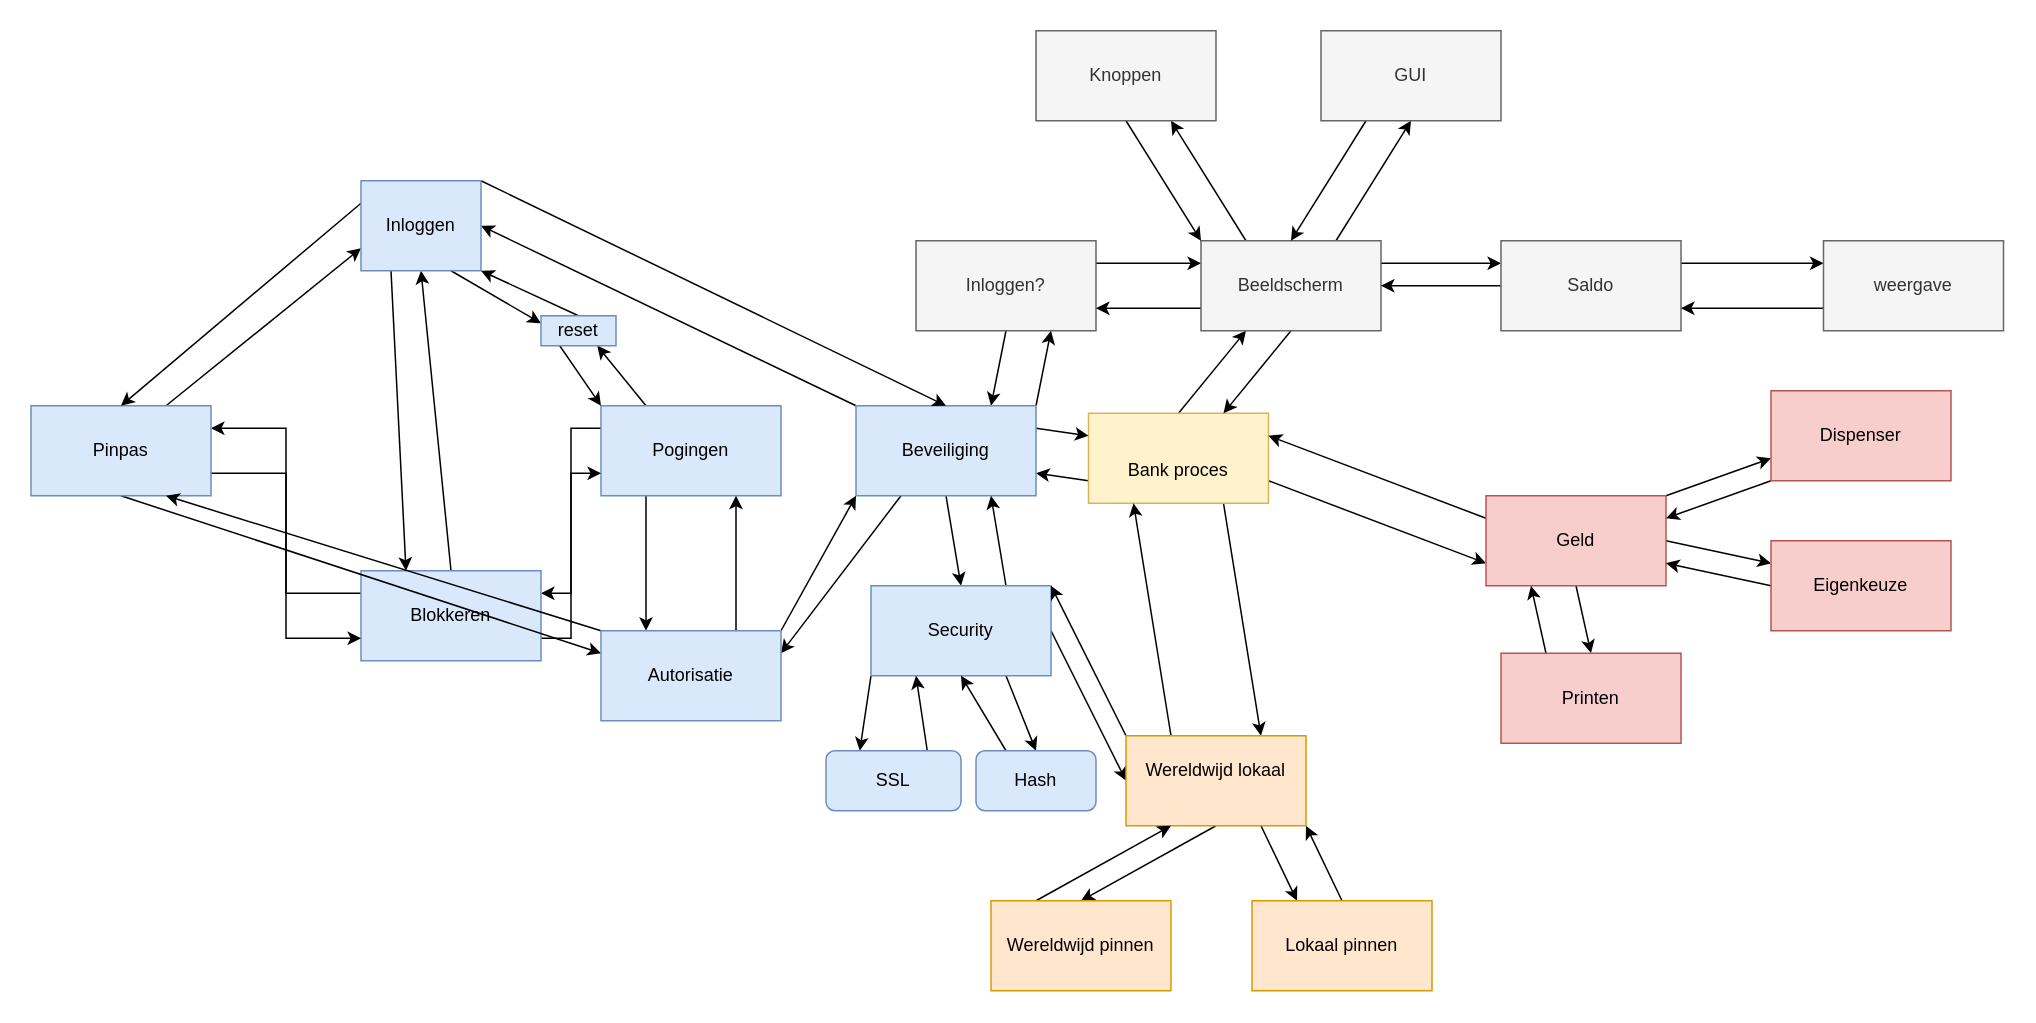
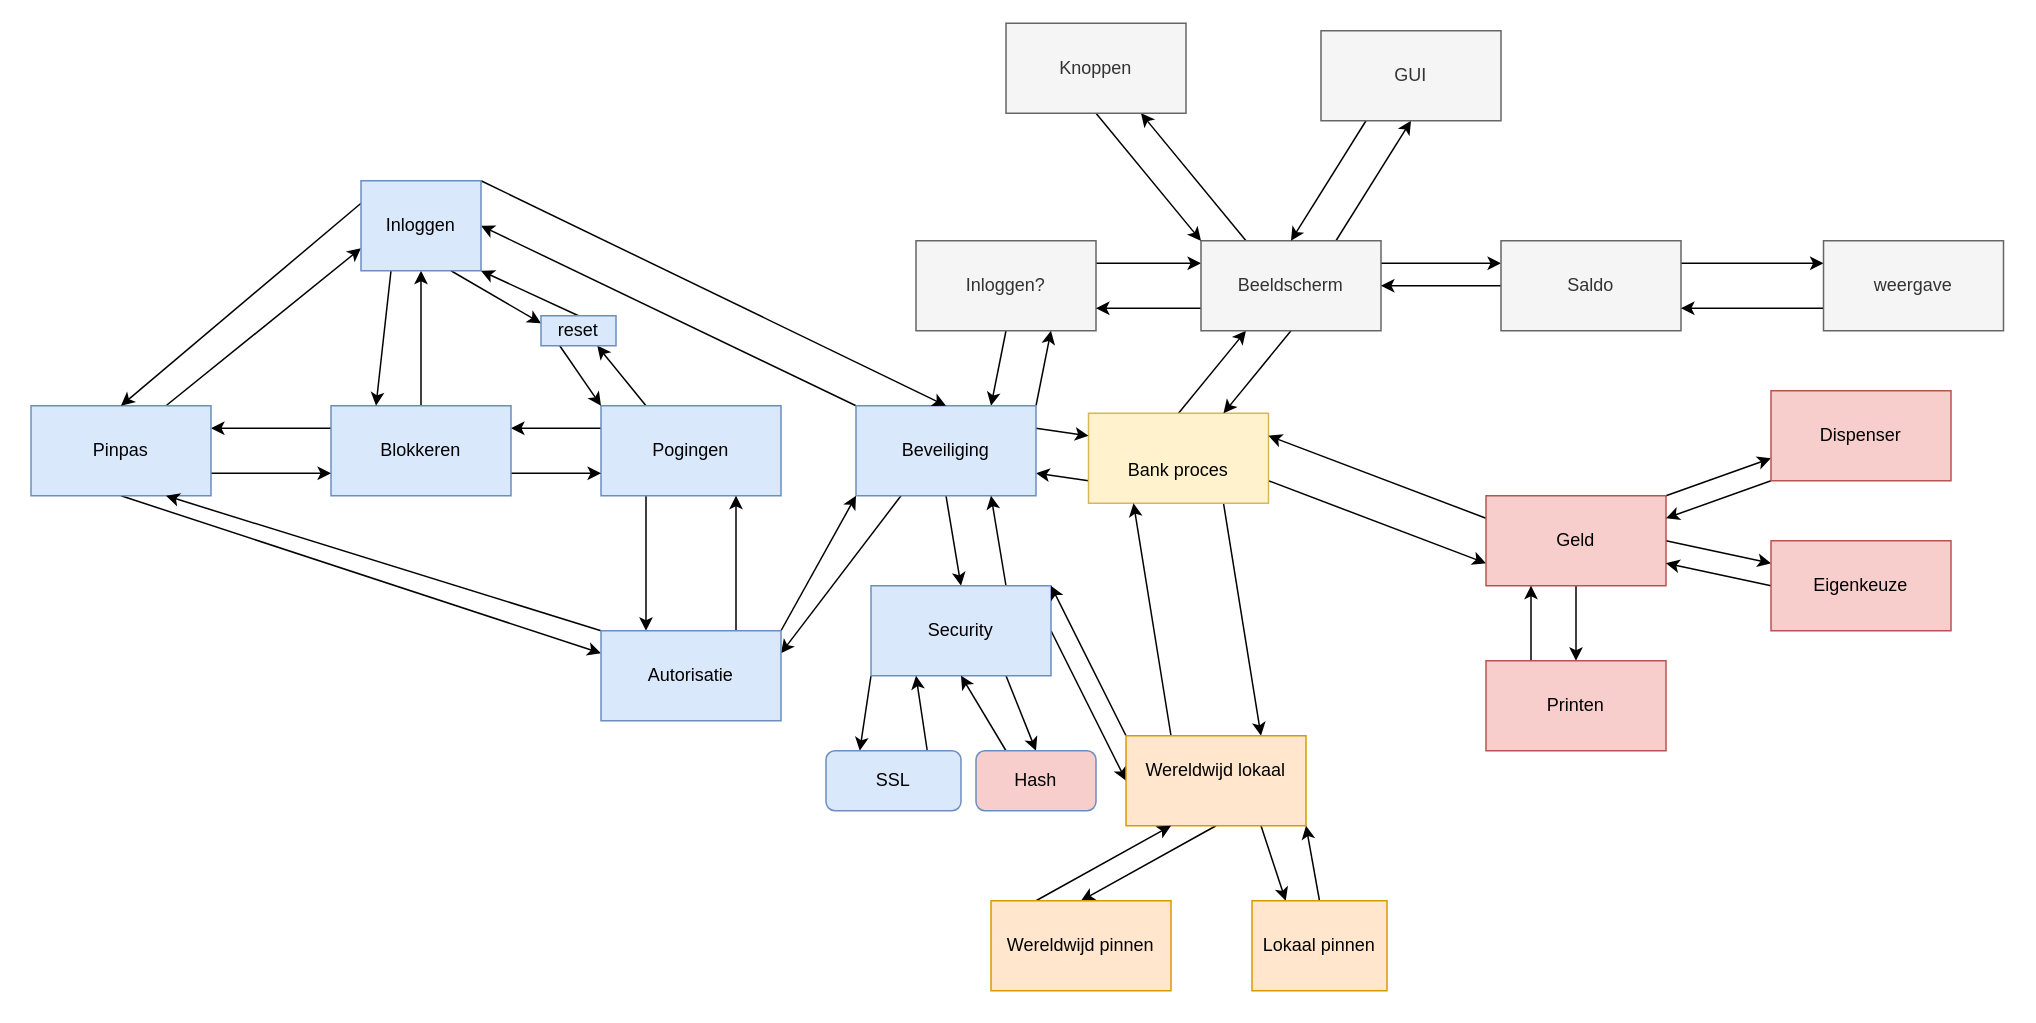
- <mxCell id="70" value="Knoppen" style="rounded=0;whiteSpace=wrap;html=1;fillColor=#f5f5f5;strokeColor=#666666;fontColor=#333333;" vertex="1" parent="1"><mxGeometry x="690" y="20" width="120" height="60" as="geometry" /></mxCell>
+ <mxCell id="70" value="Knoppen" style="rounded=0;whiteSpace=wrap;html=1;fillColor=#f5f5f5;strokeColor=#666666;fontColor=#333333;" vertex="1" parent="1"><mxGeometry x="670" y="15" width="120" height="60" as="geometry" /></mxCell>
- <mxCell id="23" value="Blokkeren" style="rounded=0;whiteSpace=wrap;html=1;fillColor=#dae8fc;strokeColor=#6c8ebf;" vertex="1" parent="1"><mxGeometry x="240" y="380" width="120" height="60" as="geometry" /></mxCell>
+ <mxCell id="23" value="Blokkeren" style="rounded=0;whiteSpace=wrap;html=1;fillColor=#dae8fc;strokeColor=#6c8ebf;" vertex="1" parent="1"><mxGeometry x="220" y="270" width="120" height="60" as="geometry" /></mxCell>
- <mxCell id="84" value="Printen" style="rounded=0;whiteSpace=wrap;html=1;fillColor=#f8cecc;strokeColor=#b85450;" vertex="1" parent="1"><mxGeometry x="1000" y="435" width="120" height="60" as="geometry" /></mxCell>
+ <mxCell id="84" value="Printen" style="rounded=0;whiteSpace=wrap;html=1;fillColor=#f8cecc;strokeColor=#b85450;" vertex="1" parent="1"><mxGeometry x="990" y="440" width="120" height="60" as="geometry" /></mxCell>
- <mxCell id="46" value="&lt;div&gt;Hash&lt;/div&gt;" style="rounded=1;whiteSpace=wrap;html=1;fillColor=#dae8fc;strokeColor=#6c8ebf;" vertex="1" parent="1"><mxGeometry x="650" y="500" width="80" height="40" as="geometry" /></mxCell>
+ <mxCell id="46" value="&lt;div&gt;Hash&lt;/div&gt;" style="rounded=1;whiteSpace=wrap;html=1;fillColor=#f8cecc;strokeColor=#6c8ebf;" vertex="1" parent="1"><mxGeometry x="650" y="500" width="80" height="40" as="geometry" /></mxCell>
- <mxCell id="57" value="Lokaal pinnen" style="rounded=0;whiteSpace=wrap;html=1;fillColor=#ffe6cc;strokeColor=#d79b00;" vertex="1" parent="1"><mxGeometry x="834" y="600" width="120" height="60" as="geometry" /></mxCell>
+ <mxCell id="57" value="Lokaal pinnen" style="rounded=0;whiteSpace=wrap;html=1;fillColor=#ffe6cc;strokeColor=#d79b00;" vertex="1" parent="1"><mxGeometry x="834" y="600" width="90" height="60" as="geometry" /></mxCell>
